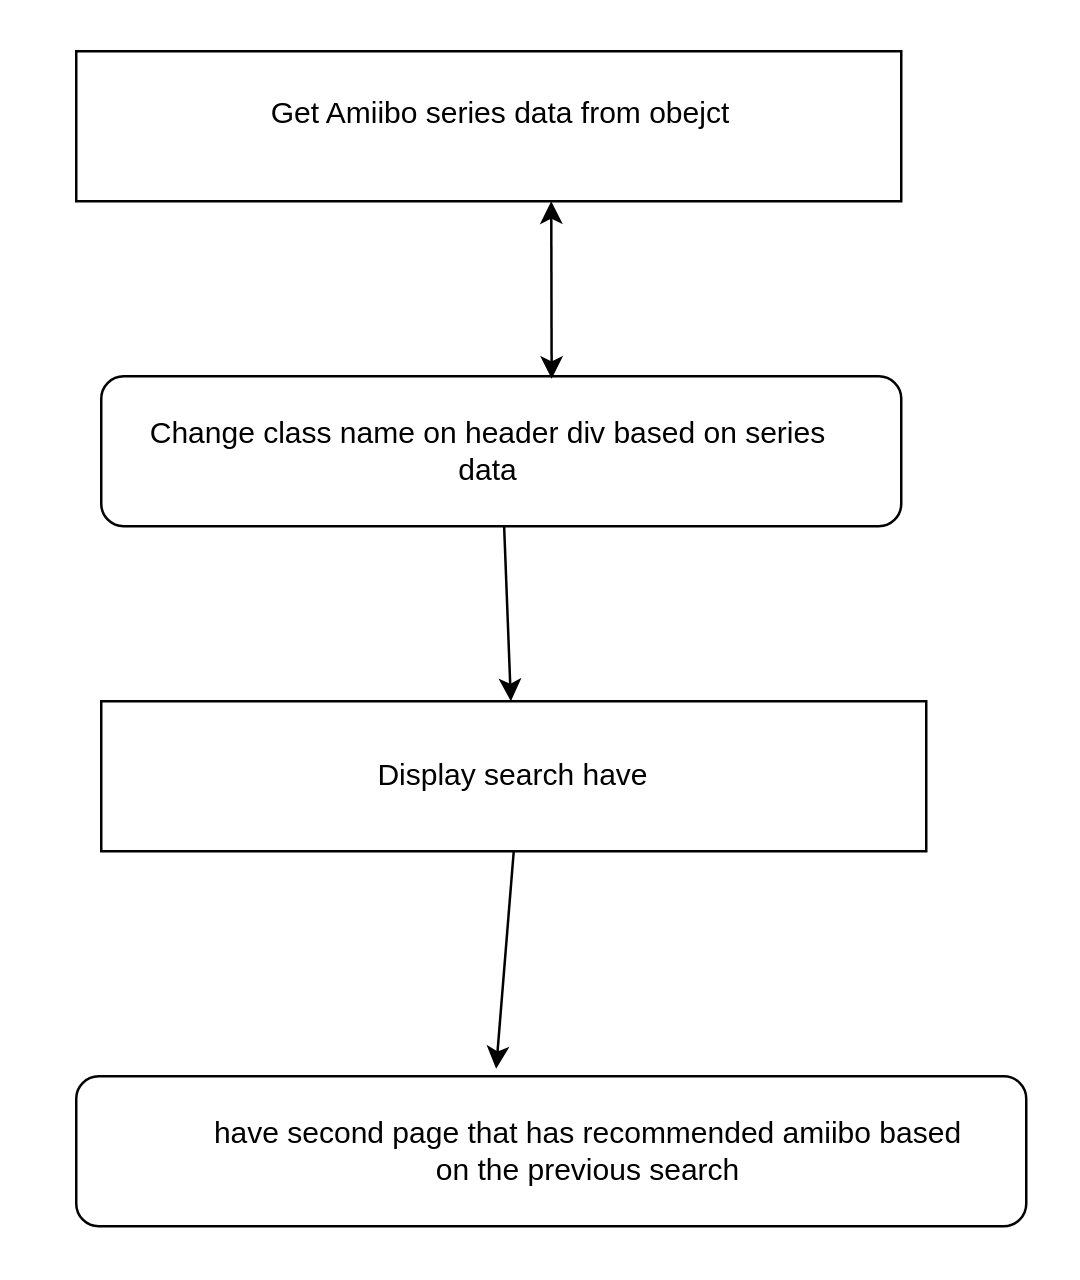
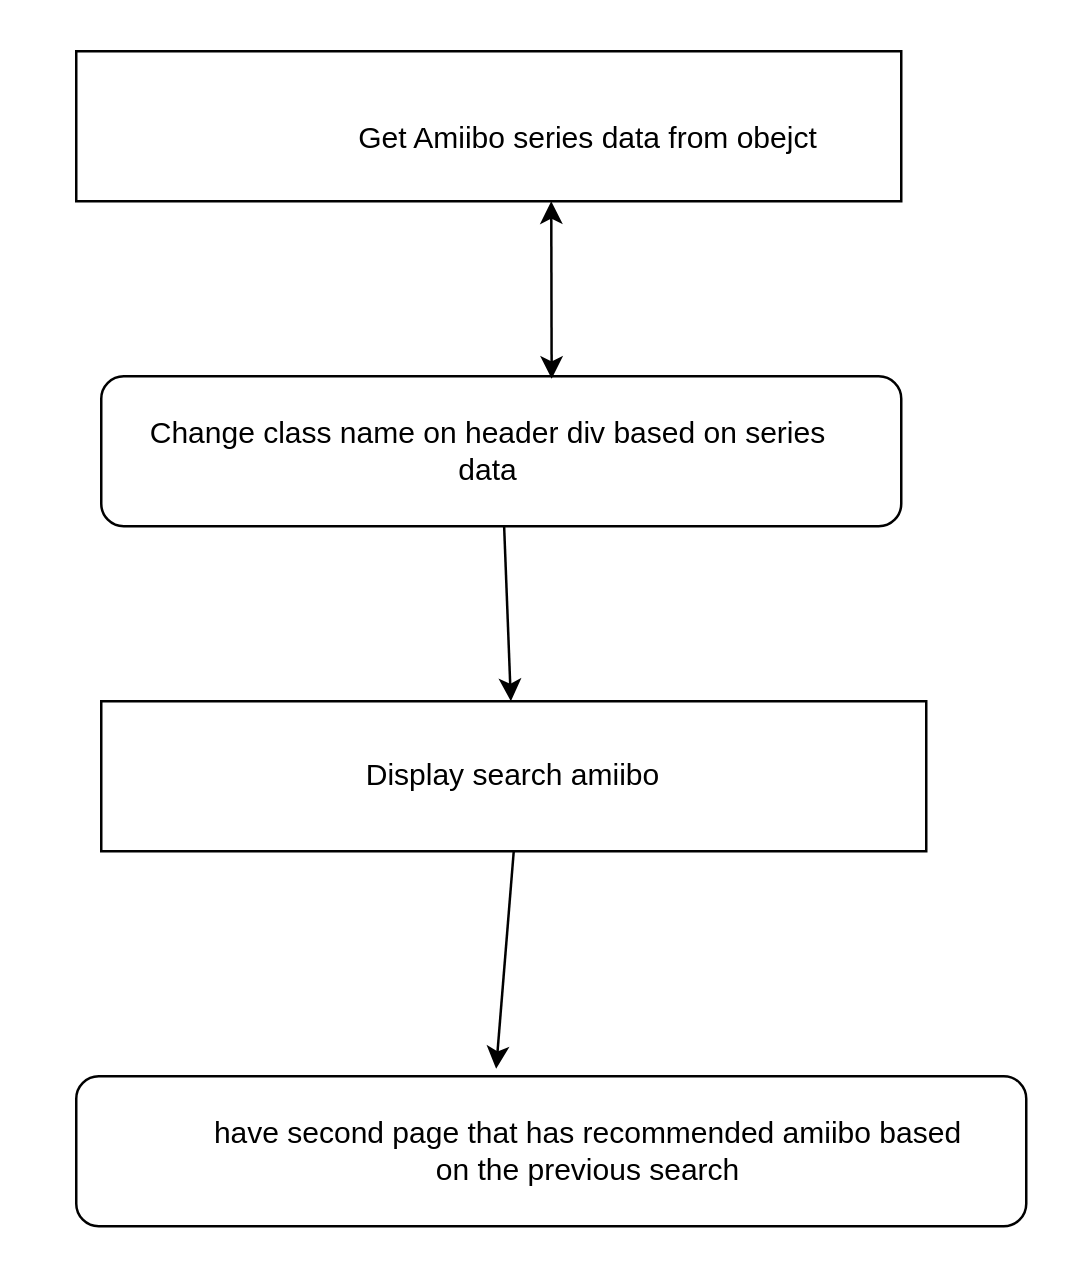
- <mxCell id="3" value="Get Amiibo series data from obejct" style="text;html=1;strokeColor=none;fillColor=none;align=center;verticalAlign=middle;whiteSpace=wrap;rounded=0;" vertex="1" parent="1"><mxGeometry x="80" y="30" width="240" height="30" as="geometry" /></mxCell>
+ <mxCell id="3" value="Get Amiibo series data from obejct" style="text;html=1;strokeColor=none;fillColor=none;align=center;verticalAlign=middle;whiteSpace=wrap;rounded=0;" vertex="1" parent="1"><mxGeometry x="115" y="40" width="240" height="30" as="geometry" /></mxCell>
- <mxCell id="9" value="Display search have" style="text;html=1;strokeColor=none;fillColor=none;align=center;verticalAlign=middle;whiteSpace=wrap;rounded=0;" vertex="1" parent="1"><mxGeometry x="20" y="300" width="370" height="20" as="geometry" /></mxCell>
+ <mxCell id="9" value="Display search amiibo" style="text;html=1;strokeColor=none;fillColor=none;align=center;verticalAlign=middle;whiteSpace=wrap;rounded=0;" vertex="1" parent="1"><mxGeometry x="20" y="300" width="370" height="20" as="geometry" /></mxCell>
